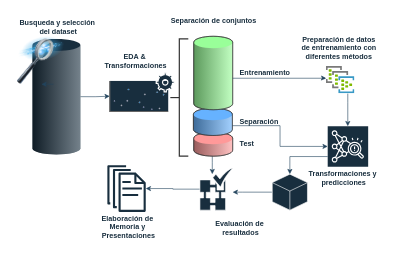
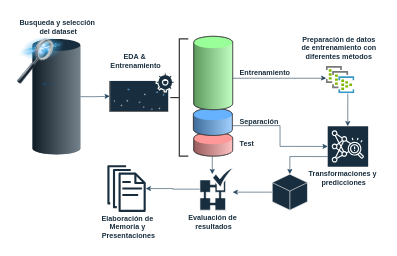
- <mxCell id="12" value="&lt;font face=&quot;Arial&quot;&gt;&lt;b&gt;Separación de conjuntos&lt;/b&gt;&lt;/font&gt;" style="text;html=1;align=center;verticalAlign=middle;resizable=0;points=[];autosize=1;strokeColor=none;fillColor=none;labelBackgroundColor=none;fontColor=#182E3E;fontFamily=Arial;" vertex="1" parent="1"><mxGeometry x="269.5" y="20" width="170" height="30" as="geometry" /></mxCell>
- <mxCell id="11" value="&lt;font face=&quot;Arial&quot;&gt;&lt;b&gt;EDA &amp;amp;&amp;nbsp;&lt;/b&gt;&lt;/font&gt;&lt;div&gt;&lt;font face=&quot;Arial&quot;&gt;&lt;b&gt;Transformaciones&lt;/b&gt;&lt;/font&gt;&lt;/div&gt;" style="text;html=1;align=center;verticalAlign=middle;resizable=0;points=[];autosize=1;strokeColor=none;fillColor=none;labelBackgroundColor=none;fontColor=#182E3E;fontFamily=Arial;" vertex="1" parent="1"><mxGeometry x="159.5" y="81" width="130" height="40" as="geometry" /></mxCell>
+ <mxCell id="11" value="&lt;font face=&quot;Arial&quot;&gt;&lt;b&gt;EDA &amp;amp;&amp;nbsp;&lt;/b&gt;&lt;/font&gt;&lt;div&gt;&lt;font face=&quot;Arial&quot;&gt;&lt;b&gt;Entrenamiento&lt;/b&gt;&lt;/font&gt;&lt;/div&gt;" style="text;html=1;align=center;verticalAlign=middle;resizable=0;points=[];autosize=1;strokeColor=none;fillColor=none;labelBackgroundColor=none;fontColor=#182E3E;fontFamily=Arial;" vertex="1" parent="1"><mxGeometry x="159.5" y="81" width="130" height="40" as="geometry" /></mxCell>
- <mxCell id="29" value="&lt;font face=&quot;Arial&quot;&gt;&lt;b&gt;Evaluación de&amp;nbsp;&lt;/b&gt;&lt;/font&gt;&lt;div&gt;&lt;font face=&quot;Arial&quot;&gt;&lt;b&gt;resultados&lt;/b&gt;&lt;/font&gt;&lt;/div&gt;" style="text;html=1;align=center;verticalAlign=middle;resizable=0;points=[];autosize=1;strokeColor=none;fillColor=none;labelBackgroundColor=none;fontColor=#182E3E;fontFamily=Arial;" vertex="1" parent="1"><mxGeometry x="344.5" y="360" width="110" height="40" as="geometry" /></mxCell>
+ <mxCell id="29" value="&lt;font face=&quot;Arial&quot;&gt;&lt;b&gt;Evaluación de&amp;nbsp;&lt;/b&gt;&lt;/font&gt;&lt;div&gt;&lt;font face=&quot;Arial&quot;&gt;&lt;b&gt;resultados&lt;/b&gt;&lt;/font&gt;&lt;/div&gt;" style="text;html=1;align=center;verticalAlign=middle;resizable=0;points=[];autosize=1;strokeColor=none;fillColor=none;labelBackgroundColor=none;fontColor=#182E3E;fontFamily=Arial;" vertex="1" parent="1"><mxGeometry x="299.5" y="350" width="110" height="40" as="geometry" /></mxCell>
